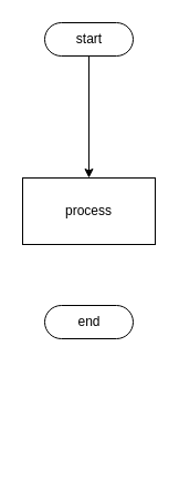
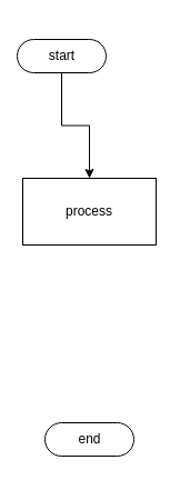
- <mxCell id="3" value="start" style="html=1;dashed=0;whitespace=wrap;shape=mxgraph.dfd.start" vertex="1" parent="1"><mxGeometry x="40" y="20" width="80" height="30" as="geometry" /></mxCell>
+ <mxCell id="3" value="start" style="html=1;dashed=0;whitespace=wrap;shape=mxgraph.dfd.start" vertex="1" parent="1"><mxGeometry x="15" y="35" width="80" height="30" as="geometry" /></mxCell>
- <mxCell id="4" value="end" style="html=1;dashed=0;whitespace=wrap;shape=mxgraph.dfd.start" vertex="1" parent="1"><mxGeometry x="40" y="275" width="80" height="30" as="geometry" /></mxCell>
+ <mxCell id="4" value="end" style="html=1;dashed=0;whitespace=wrap;shape=mxgraph.dfd.start" vertex="1" parent="1"><mxGeometry x="40" y="380" width="80" height="30" as="geometry" /></mxCell>
